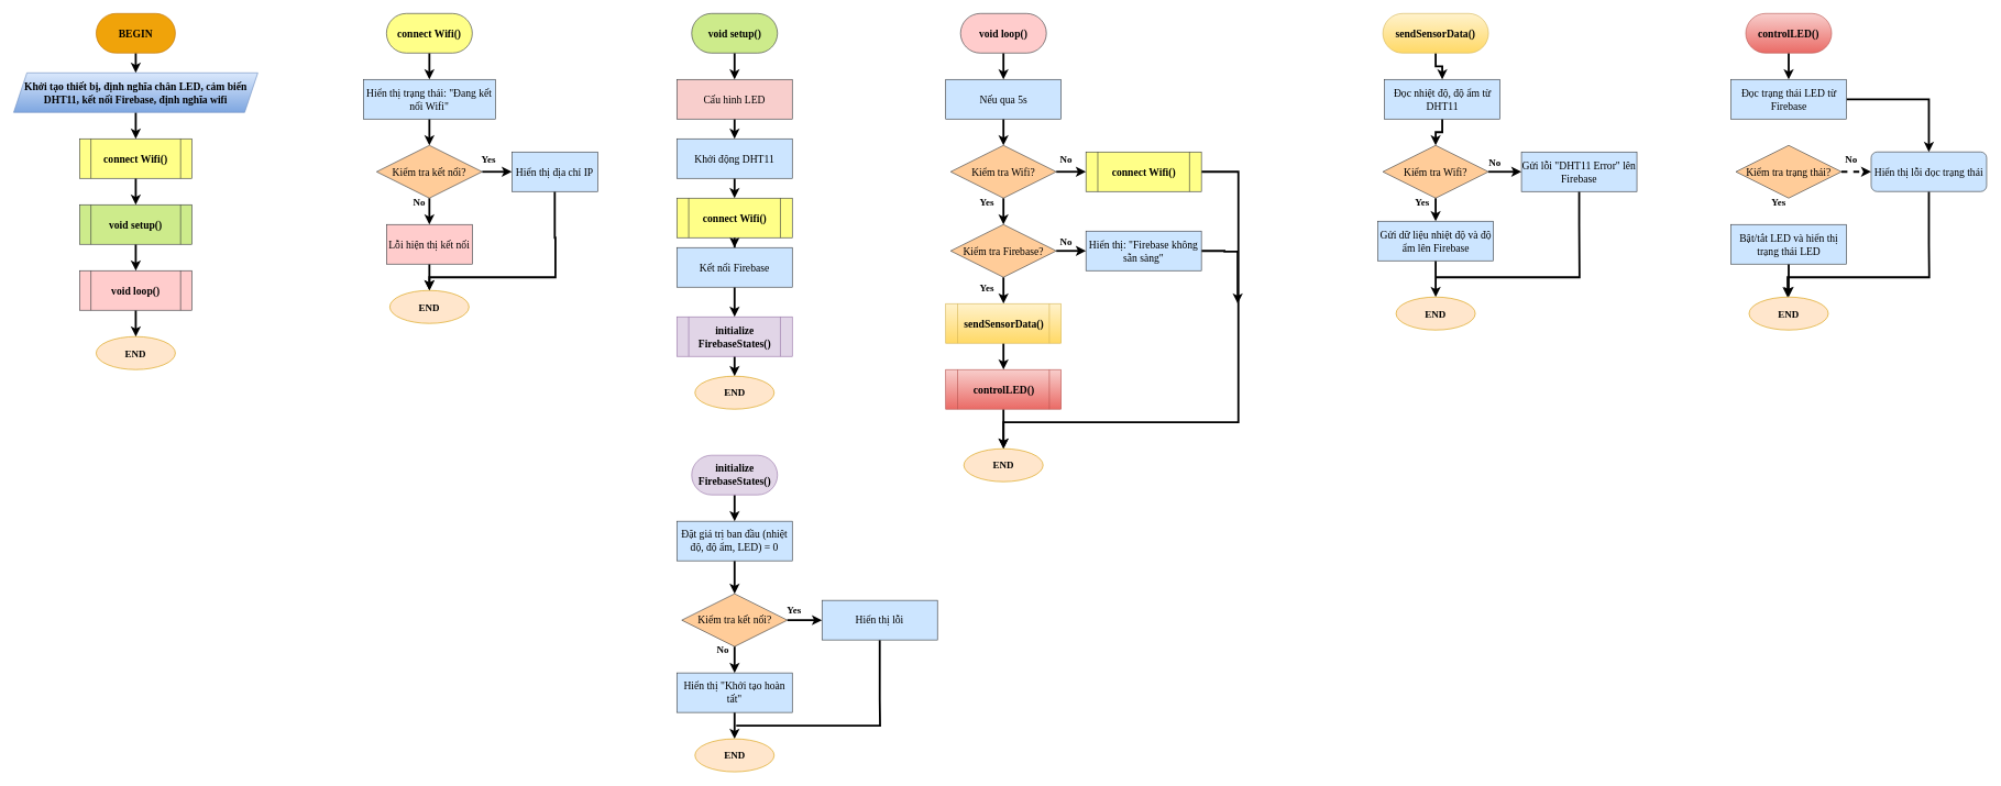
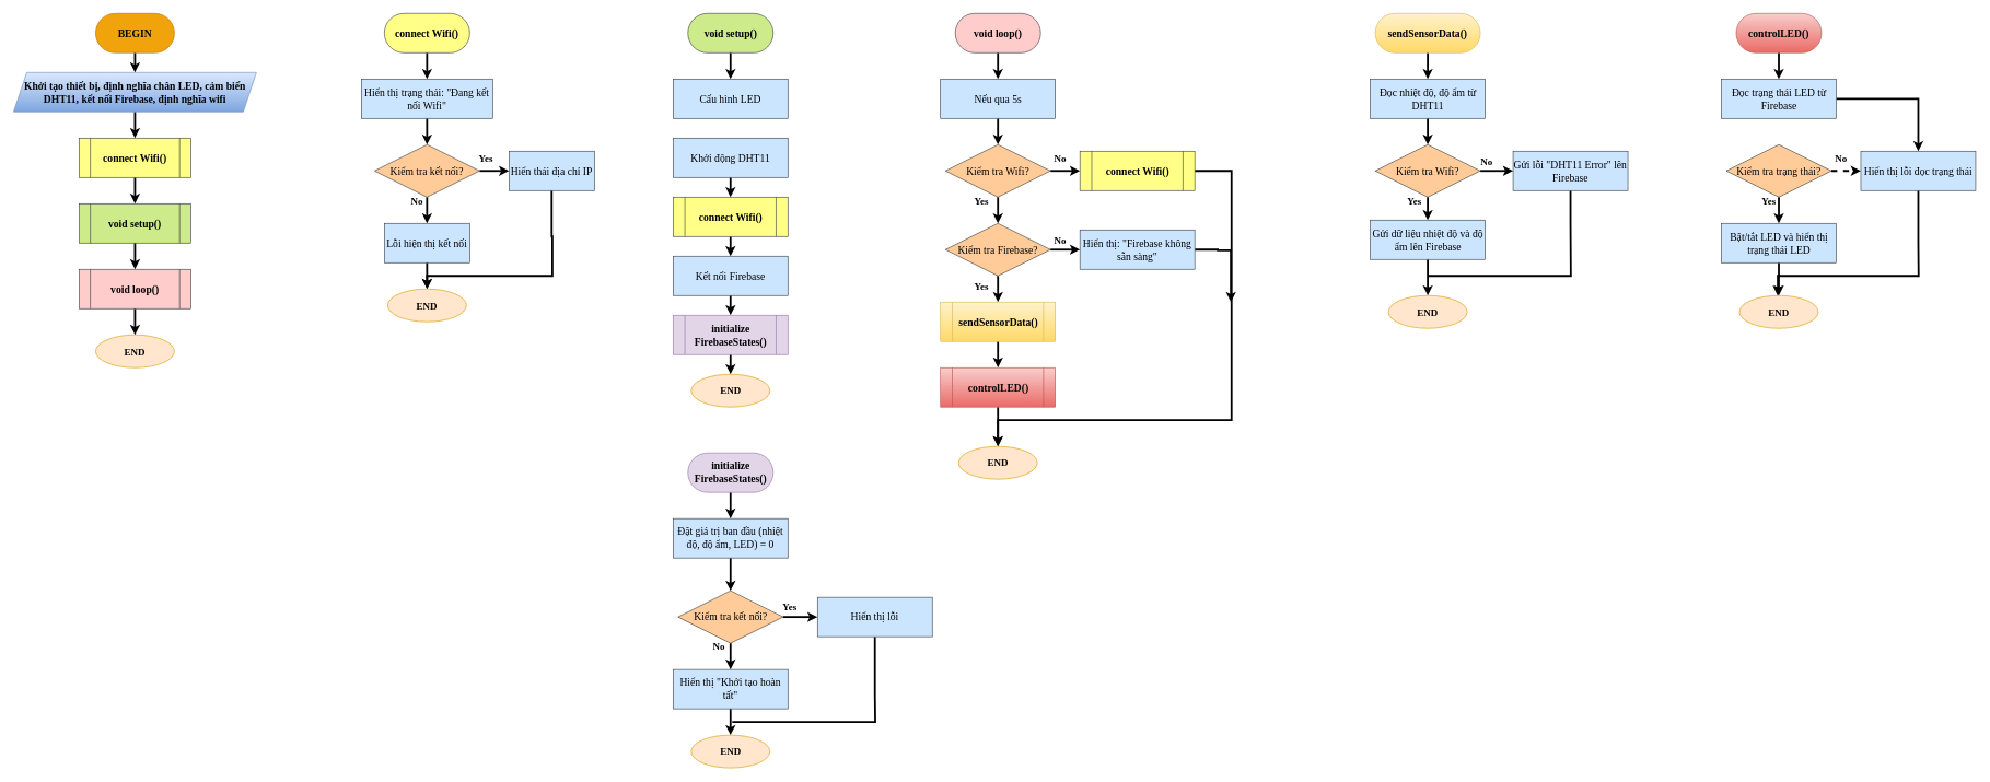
- <mxCell id="30" value="&lt;font style=&quot;font-size: 16px;&quot; face=&quot;Times New Roman&quot;&gt;Cấu hình LED&lt;/font&gt;" style="rounded=0;whiteSpace=wrap;html=1;fillColor=#f8cecc;strokeColor=#36393d;" vertex="1" parent="1"><mxGeometry x="1025" y="120" width="175" height="60" as="geometry" /></mxCell>
+ <mxCell id="30" value="&lt;font style=&quot;font-size: 16px;&quot; face=&quot;Times New Roman&quot;&gt;Cấu hình LED&lt;/font&gt;" style="rounded=0;whiteSpace=wrap;html=1;fillColor=#cce5ff;strokeColor=#36393d;" vertex="1" parent="1"><mxGeometry x="1025" y="120" width="175" height="60" as="geometry" /></mxCell>
- <mxCell id="82" value="&lt;font face=&quot;Times New Roman&quot;&gt;&lt;span style=&quot;font-size: 16px;&quot;&gt;Đọc nhiệt độ, độ ẩm từ DHT11&lt;/span&gt;&lt;/font&gt;" style="rounded=0;whiteSpace=wrap;html=1;fillColor=#cce5ff;strokeColor=#36393d;" vertex="1" parent="1"><mxGeometry x="2097.5" y="120" width="175" height="60" as="geometry" /></mxCell>
+ <mxCell id="82" value="&lt;font face=&quot;Times New Roman&quot;&gt;&lt;span style=&quot;font-size: 16px;&quot;&gt;Đọc nhiệt độ, độ ẩm từ DHT11&lt;/span&gt;&lt;/font&gt;" style="rounded=0;whiteSpace=wrap;html=1;fillColor=#cce5ff;strokeColor=#36393d;" vertex="1" parent="1"><mxGeometry x="2087.5" y="120" width="175" height="60" as="geometry" /></mxCell>
- <mxCell id="29" style="edgeStyle=orthogonalEdgeStyle;rounded=0;orthogonalLoop=1;jettySize=auto;html=1;entryX=0.5;entryY=0;entryDx=0;entryDy=0;strokeWidth=3;" edge="1" parent="1" source="30" target="32"><mxGeometry relative="1" as="geometry" /></mxCell>
- <mxCell id="21" value="&lt;font face=&quot;Times New Roman&quot;&gt;&lt;span style=&quot;font-size: 16px;&quot;&gt;Hiển thị địa chỉ IP&lt;/span&gt;&lt;/font&gt;" style="rounded=0;whiteSpace=wrap;html=1;fillColor=#cce5ff;strokeColor=#36393d;" vertex="1" parent="1"><mxGeometry x="775" y="230" width="130" height="60" as="geometry" /></mxCell>
+ <mxCell id="21" value="&lt;font face=&quot;Times New Roman&quot;&gt;&lt;span style=&quot;font-size: 16px;&quot;&gt;Hiển thái địa chỉ IP&lt;/span&gt;&lt;/font&gt;" style="rounded=0;whiteSpace=wrap;html=1;fillColor=#cce5ff;strokeColor=#36393d;" vertex="1" parent="1"><mxGeometry x="775" y="230" width="130" height="60" as="geometry" /></mxCell>
- <mxCell id="103" value="&lt;font style=&quot;font-size: 16px;&quot; face=&quot;Times New Roman&quot;&gt;Hiển thị lỗi đọc trạng thái&lt;/font&gt;" style="whiteSpace=wrap;html=1;fillColor=#cce5ff;strokeColor=#36393d;rounded=1;" vertex="1" parent="1"><mxGeometry x="2835" y="230" width="175" height="60" as="geometry" /></mxCell>
+ <mxCell id="103" value="&lt;font style=&quot;font-size: 16px;&quot; face=&quot;Times New Roman&quot;&gt;Hiển thị lỗi đọc trạng thái&lt;/font&gt;" style="rounded=0;whiteSpace=wrap;html=1;fillColor=#cce5ff;strokeColor=#36393d;" vertex="1" parent="1"><mxGeometry x="2835" y="230" width="175" height="60" as="geometry" /></mxCell>
+ <mxCell id="95" style="edgeStyle=orthogonalEdgeStyle;rounded=0;orthogonalLoop=1;jettySize=auto;html=1;entryX=0.5;entryY=0;entryDx=0;entryDy=0;strokeWidth=3;" edge="1" parent="1" source="97" target="99"><mxGeometry relative="1" as="geometry" /></mxCell>
- <mxCell id="23" value="&lt;font face=&quot;Times New Roman&quot;&gt;&lt;span style=&quot;font-size: 16px;&quot;&gt;Lỗi hiện thị kết nối&lt;/span&gt;&lt;/font&gt;" style="rounded=0;whiteSpace=wrap;html=1;fillColor=#ffcccc;strokeColor=#36393d;" vertex="1" parent="1"><mxGeometry x="585" y="340" width="130" height="60" as="geometry" /></mxCell>
+ <mxCell id="23" value="&lt;font face=&quot;Times New Roman&quot;&gt;&lt;span style=&quot;font-size: 16px;&quot;&gt;Lỗi hiện thị kết nối&lt;/span&gt;&lt;/font&gt;" style="rounded=0;whiteSpace=wrap;html=1;fillColor=#cce5ff;strokeColor=#36393d;" vertex="1" parent="1"><mxGeometry x="585" y="340" width="130" height="60" as="geometry" /></mxCell>
- <mxCell id="36" value="&lt;font style=&quot;font-size: 16px;&quot; face=&quot;Times New Roman&quot;&gt;Kết nối Firebase&lt;/font&gt;" style="rounded=0;whiteSpace=wrap;html=1;fillColor=#cce5ff;strokeColor=#36393d;" vertex="1" parent="1"><mxGeometry x="1025" y="375" width="175" height="60" as="geometry" /></mxCell>
+ <mxCell id="36" value="&lt;font style=&quot;font-size: 16px;&quot; face=&quot;Times New Roman&quot;&gt;Kết nối Firebase&lt;/font&gt;" style="rounded=0;whiteSpace=wrap;html=1;fillColor=#cce5ff;strokeColor=#36393d;" vertex="1" parent="1"><mxGeometry x="1025" y="390" width="175" height="60" as="geometry" /></mxCell>
